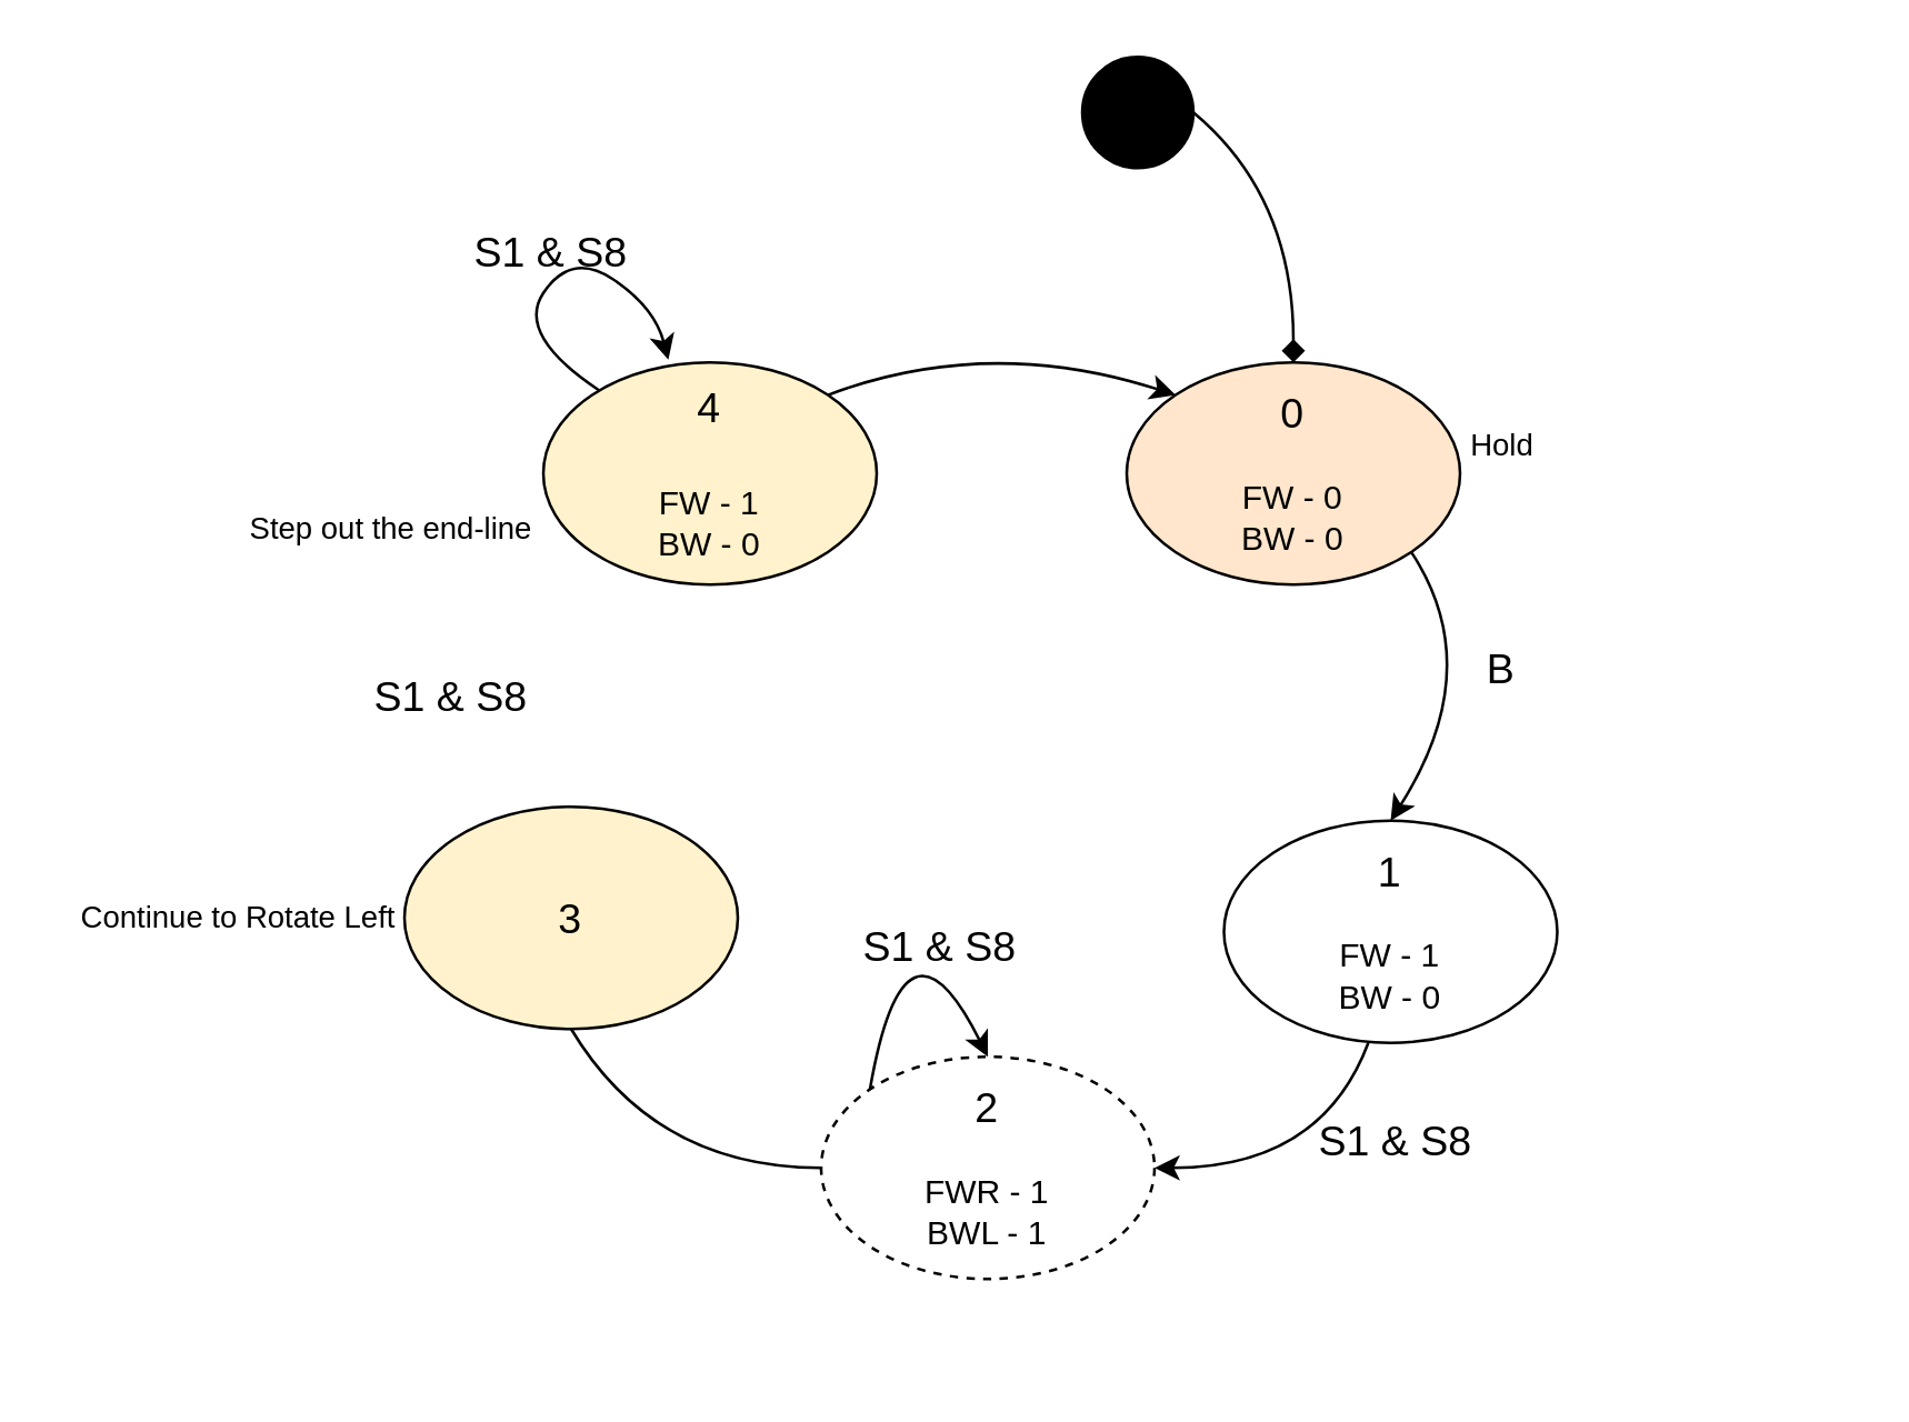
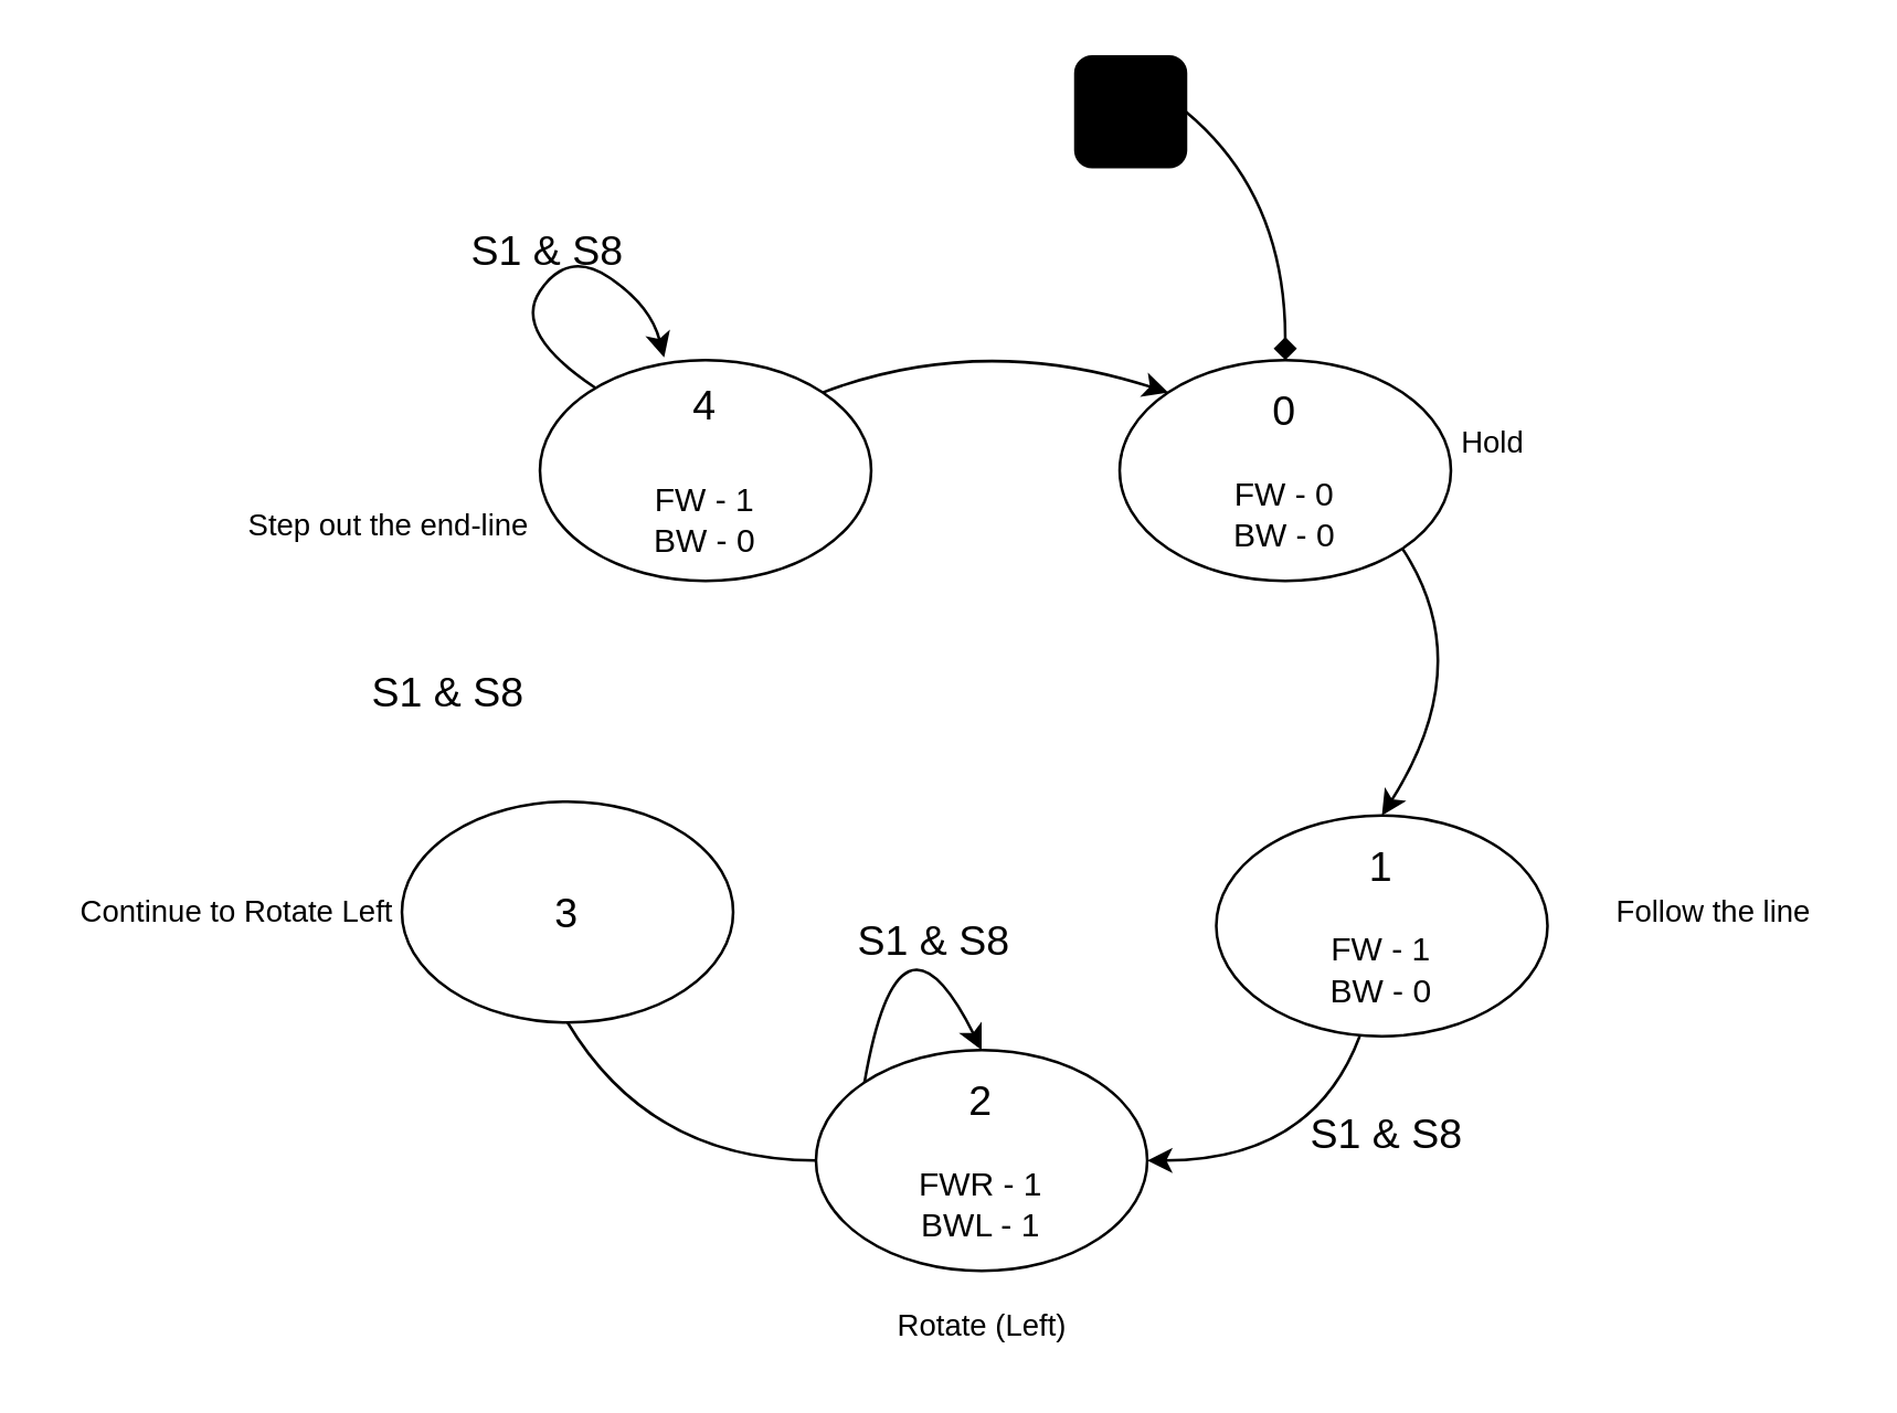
- <mxCell id="2" value="Reset" style="ellipse;whiteSpace=wrap;html=1;fillColor=#000000;" parent="1" vertex="1"><mxGeometry x="389" y="20" width="40" height="40" as="geometry" /></mxCell>
+ <mxCell id="2" value="Reset" style="whiteSpace=wrap;html=1;fillColor=#000000;rounded=1;" parent="1" vertex="1"><mxGeometry x="389" y="20" width="40" height="40" as="geometry" /></mxCell>
- <mxCell id="5" value="&lt;font&gt;&lt;span style=&quot;font-size: 15px&quot;&gt;4&lt;br&gt;&lt;br&gt;&lt;/span&gt;FW - 1&lt;br&gt;BW - 0&lt;br&gt;&lt;/font&gt;" style="ellipse;whiteSpace=wrap;html=1;fillColor=#fff2cc;" parent="1" vertex="1"><mxGeometry x="195" y="130" width="120" height="80" as="geometry" /></mxCell>
+ <mxCell id="5" value="&lt;font&gt;&lt;span style=&quot;font-size: 15px&quot;&gt;4&lt;br&gt;&lt;br&gt;&lt;/span&gt;FW - 1&lt;br&gt;BW - 0&lt;br&gt;&lt;/font&gt;" style="ellipse;whiteSpace=wrap;html=1;" parent="1" vertex="1"><mxGeometry x="195" y="130" width="120" height="80" as="geometry" /></mxCell>
- <mxCell id="6" value="&lt;font&gt;&lt;span style=&quot;font-size: 15px&quot;&gt;0&lt;br&gt;&lt;/span&gt;&lt;font size=&quot;1&quot;&gt;&lt;br&gt;&lt;/font&gt;FW - 0&lt;br&gt;BW - 0&lt;br&gt;&lt;/font&gt;" style="ellipse;whiteSpace=wrap;html=1;fillColor=#ffe6cc;" parent="1" vertex="1"><mxGeometry x="405" y="130" width="120" height="80" as="geometry" /></mxCell>
+ <mxCell id="6" value="&lt;font&gt;&lt;span style=&quot;font-size: 15px&quot;&gt;0&lt;br&gt;&lt;/span&gt;&lt;font size=&quot;1&quot;&gt;&lt;br&gt;&lt;/font&gt;FW - 0&lt;br&gt;BW - 0&lt;br&gt;&lt;/font&gt;" style="ellipse;whiteSpace=wrap;html=1;" parent="1" vertex="1"><mxGeometry x="405" y="130" width="120" height="80" as="geometry" /></mxCell>
- <mxCell id="14" value="&lt;font style=&quot;font-size: 15px&quot;&gt;B&lt;/font&gt;" style="text;html=1;strokeColor=none;fillColor=none;align=center;verticalAlign=middle;whiteSpace=wrap;rounded=0;" parent="1" vertex="1"><mxGeometry x="525" y="230" width="30" height="20" as="geometry" /></mxCell>
- <mxCell id="4" value="&lt;font&gt;&lt;span style=&quot;font-size: 15px&quot;&gt;3&lt;/span&gt;&lt;br&gt;&lt;/font&gt;" style="ellipse;whiteSpace=wrap;html=1;fillColor=#fff2cc;" parent="1" vertex="1"><mxGeometry x="145" y="290" width="120" height="80" as="geometry" /></mxCell>
+ <mxCell id="4" value="&lt;font&gt;&lt;span style=&quot;font-size: 15px&quot;&gt;3&lt;/span&gt;&lt;br&gt;&lt;/font&gt;" style="ellipse;whiteSpace=wrap;html=1;" parent="1" vertex="1"><mxGeometry x="145" y="290" width="120" height="80" as="geometry" /></mxCell>
+ <mxCell id="11" value="Follow the line" style="text;html=1;align=center;verticalAlign=middle;resizable=0;points=[];autosize=1;fontSize=11;" parent="1" vertex="1"><mxGeometry x="575" y="320" width="90" height="20" as="geometry" /></mxCell>
- <mxCell id="17" value="&lt;font style=&quot;font-size: 15px&quot;&gt;2&lt;/font&gt;&lt;font&gt;&lt;span style=&quot;font-size: 15px&quot;&gt;&lt;br&gt;&lt;/span&gt;&lt;/font&gt;&lt;br&gt;&lt;font&gt;&lt;font&gt;FWR&amp;nbsp;- 1&lt;br&gt;BWL - 1&lt;/font&gt;&lt;/font&gt;" style="ellipse;whiteSpace=wrap;html=1;dashed=1;" parent="1" vertex="1"><mxGeometry x="295" y="380" width="120" height="80" as="geometry" /></mxCell>
+ <mxCell id="17" value="&lt;font style=&quot;font-size: 15px&quot;&gt;2&lt;/font&gt;&lt;font&gt;&lt;span style=&quot;font-size: 15px&quot;&gt;&lt;br&gt;&lt;/span&gt;&lt;/font&gt;&lt;br&gt;&lt;font&gt;&lt;font&gt;FWR&amp;nbsp;- 1&lt;br&gt;BWL - 1&lt;/font&gt;&lt;/font&gt;" style="ellipse;whiteSpace=wrap;html=1;" parent="1" vertex="1"><mxGeometry x="295" y="380" width="120" height="80" as="geometry" /></mxCell>
+ <mxCell id="12" value="Rotate (Left)" style="text;html=1;align=center;verticalAlign=middle;resizable=0;points=[];autosize=1;fontSize=11;" parent="1" vertex="1"><mxGeometry x="315" y="470" width="80" height="20" as="geometry" /></mxCell>
